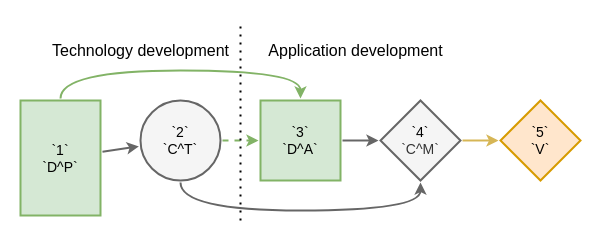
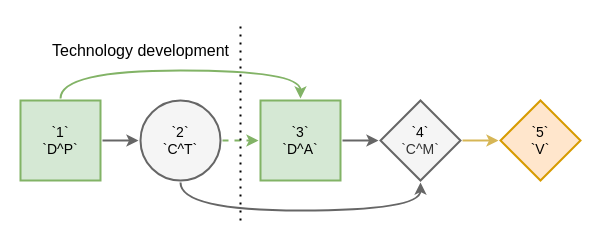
- <mxCell id="15" value="Application development&lt;br&gt;" style="text;html=1;align=center;verticalAlign=middle;resizable=0;points=[];autosize=1;fontSize=16;" parent="1" vertex="1"><mxGeometry x="260" y="40" width="190" height="20" as="geometry" /></mxCell>
- <mxCell id="4" value="&lt;font style=&quot;font-size: 14px&quot;&gt;`1`&lt;br&gt;`D^P`&lt;/font&gt;" style="whiteSpace=wrap;html=1;aspect=fixed;fillColor=#d5e8d4;strokeColor=#82b366;fontSize=9;strokeWidth=2;perimeterSpacing=2;" parent="1" vertex="1"><mxGeometry x="20" y="100" width="80" height="115" as="geometry" /></mxCell>
+ <mxCell id="4" value="&lt;font style=&quot;font-size: 14px&quot;&gt;`1`&lt;br&gt;`D^P`&lt;/font&gt;" style="whiteSpace=wrap;html=1;aspect=fixed;fillColor=#d5e8d4;strokeColor=#82b366;fontSize=9;strokeWidth=2;perimeterSpacing=2;" parent="1" vertex="1"><mxGeometry x="20" y="100" width="80" height="80" as="geometry" /></mxCell>
